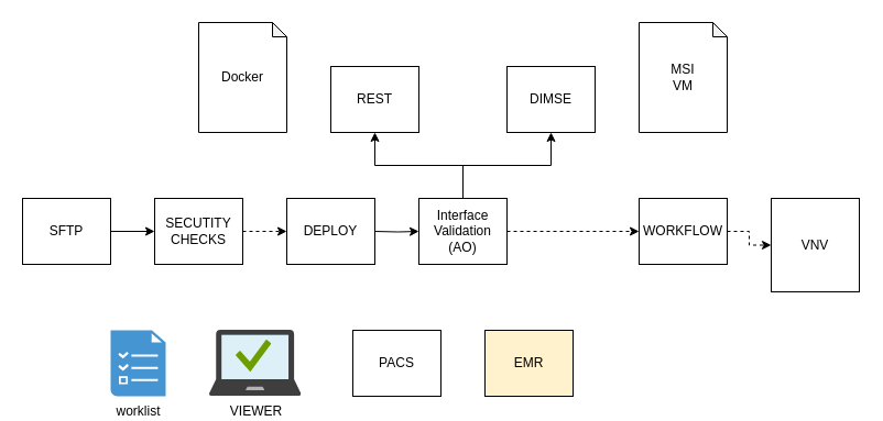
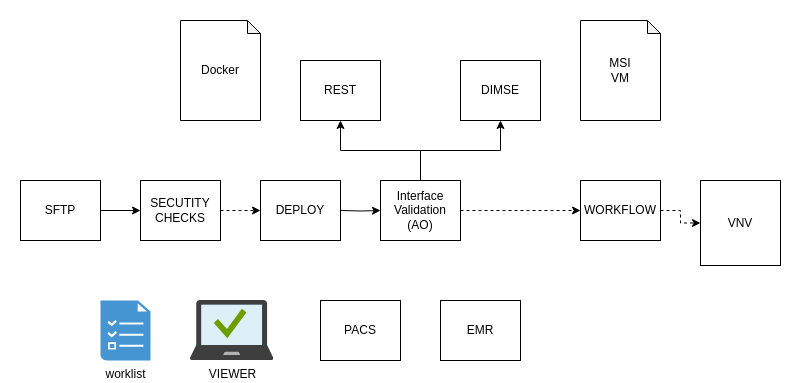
- <mxCell id="19" value="EMR" style="rounded=0;whiteSpace=wrap;html=1;fillColor=#fff2cc;" vertex="1" parent="1"><mxGeometry x="440" y="300" width="80" height="60" as="geometry" /></mxCell>
+ <mxCell id="19" value="EMR" style="rounded=0;whiteSpace=wrap;html=1;" vertex="1" parent="1"><mxGeometry x="440" y="300" width="80" height="60" as="geometry" /></mxCell>
